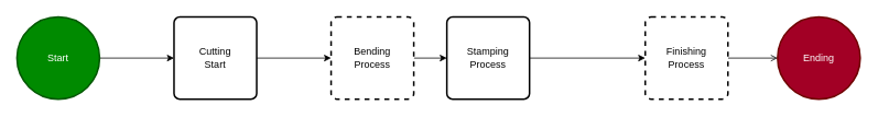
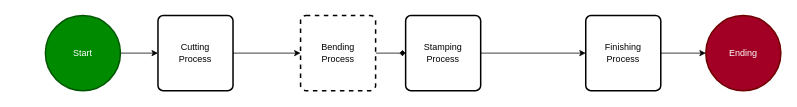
- <mxCell id="3" value="Start" style="strokeWidth=2;html=1;shape=mxgraph.flowchart.start_2;whiteSpace=wrap;fillColor=#008a00;fontColor=#ffffff;strokeColor=#005700;" vertex="1" parent="1"><mxGeometry x="20" y="20" width="100" height="100" as="geometry" /></mxCell>
+ <mxCell id="3" value="Start" style="strokeWidth=2;html=1;shape=mxgraph.flowchart.start_2;whiteSpace=wrap;fillColor=#008a00;fontColor=#ffffff;strokeColor=#005700;" vertex="1" parent="1"><mxGeometry x="60" y="20" width="100" height="100" as="geometry" /></mxCell>
- <mxCell id="5" value="Cutting&lt;br&gt;Start" style="rounded=1;whiteSpace=wrap;html=1;absoluteArcSize=1;arcSize=14;strokeWidth=2;" vertex="1" parent="1"><mxGeometry x="210" y="20" width="100" height="100" as="geometry" /></mxCell>
+ <mxCell id="5" value="Cutting&lt;br&gt;Process" style="rounded=1;whiteSpace=wrap;html=1;absoluteArcSize=1;arcSize=14;strokeWidth=2;" vertex="1" parent="1"><mxGeometry x="210" y="20" width="100" height="100" as="geometry" /></mxCell>
- <mxCell id="6" value="" style="edgeStyle=orthogonalEdgeStyle;rounded=0;orthogonalLoop=1;jettySize=auto;html=1;" edge="1" parent="1" source="7" target="9"><mxGeometry relative="1" as="geometry" /></mxCell>
+ <mxCell id="6" value="" style="edgeStyle=orthogonalEdgeStyle;rounded=0;orthogonalLoop=1;jettySize=auto;html=1;endArrow=diamond;" edge="1" parent="1" source="7" target="9"><mxGeometry relative="1" as="geometry" /></mxCell>
- <mxCell id="11" value="Finishing&lt;br&gt;Process" style="rounded=1;whiteSpace=wrap;html=1;absoluteArcSize=1;arcSize=14;strokeWidth=2;dashed=1;" vertex="1" parent="1"><mxGeometry x="780" y="20" width="100" height="100" as="geometry" /></mxCell>
+ <mxCell id="11" value="Finishing&lt;br&gt;Process" style="rounded=1;whiteSpace=wrap;html=1;absoluteArcSize=1;arcSize=14;strokeWidth=2;" vertex="1" parent="1"><mxGeometry x="780" y="20" width="100" height="100" as="geometry" /></mxCell>
- <mxCell id="10" value="" style="edgeStyle=orthogonalEdgeStyle;rounded=0;orthogonalLoop=1;jettySize=auto;html=1;endArrow=open;" edge="1" parent="1" source="11" target="12"><mxGeometry relative="1" as="geometry" /></mxCell>
+ <mxCell id="10" value="" style="edgeStyle=orthogonalEdgeStyle;rounded=0;orthogonalLoop=1;jettySize=auto;html=1;" edge="1" parent="1" source="11" target="12"><mxGeometry relative="1" as="geometry" /></mxCell>
